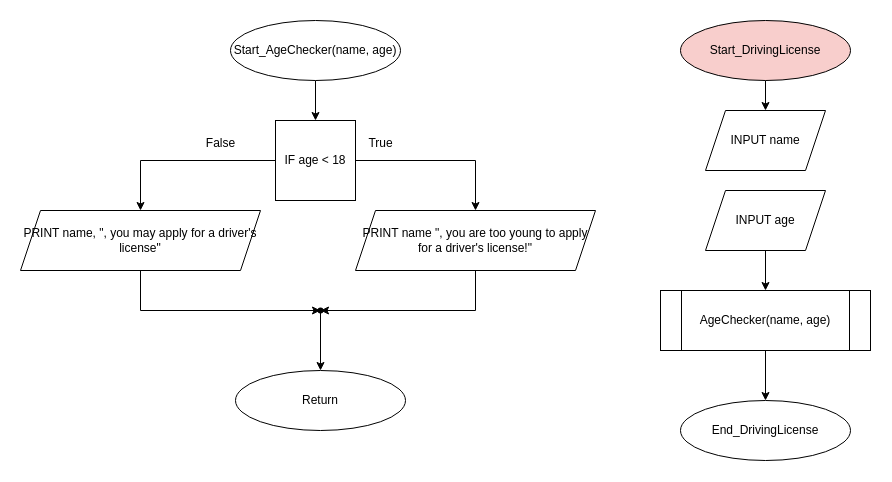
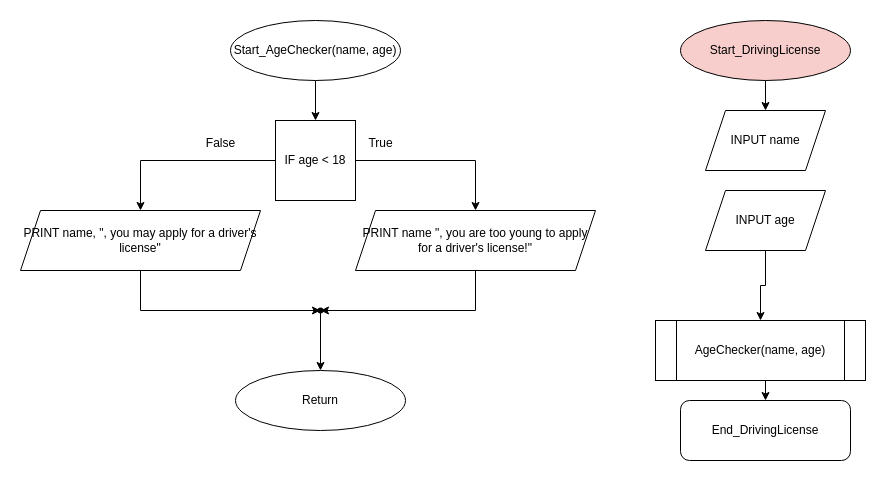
- <mxCell id="6" value="AgeChecker(name, age)" style="shape=process;whiteSpace=wrap;html=1;backgroundOutline=1;" parent="1" vertex="1"><mxGeometry x="660" y="290" width="210" height="60" as="geometry" /></mxCell>
+ <mxCell id="6" value="AgeChecker(name, age)" style="shape=process;whiteSpace=wrap;html=1;backgroundOutline=1;" parent="1" vertex="1"><mxGeometry x="655" y="320" width="210" height="60" as="geometry" /></mxCell>
- <mxCell id="9" value="End_DrivingLicense" style="ellipse;whiteSpace=wrap;html=1;" parent="1" vertex="1"><mxGeometry x="680" y="400" width="170" height="60" as="geometry" /></mxCell>
+ <mxCell id="9" value="End_DrivingLicense" style="whiteSpace=wrap;html=1;rounded=1;" parent="1" vertex="1"><mxGeometry x="680" y="400" width="170" height="60" as="geometry" /></mxCell>
